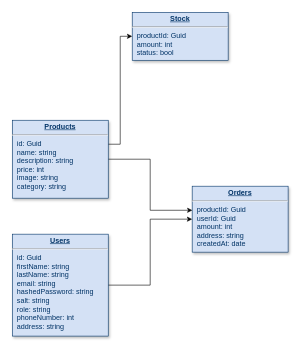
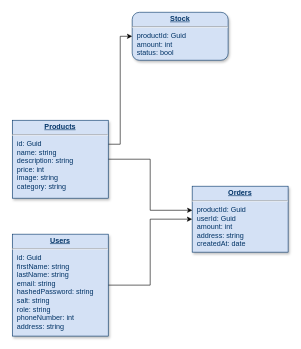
- <mxCell id="8" value="&lt;p style=&quot;margin: 0px; margin-top: 4px; text-align: center; text-decoration: underline;&quot;&gt;&lt;b&gt;Stock&lt;/b&gt;&lt;/p&gt;&lt;hr&gt;&lt;p style=&quot;margin: 0px; margin-left: 8px;&quot;&gt;productId: Guid&lt;/p&gt;&lt;p style=&quot;margin: 0px; margin-left: 8px;&quot;&gt;amount: int&lt;/p&gt;&lt;p style=&quot;margin: 0px; margin-left: 8px;&quot;&gt;status: bool&lt;/p&gt;" style="verticalAlign=top;align=left;overflow=fill;fontSize=12;fontFamily=Helvetica;html=1;strokeColor=#003366;shadow=1;fillColor=#D4E1F5;fontColor=#003366" parent="1" vertex="1"><mxGeometry x="220" y="20" width="160" height="80" as="geometry" /></mxCell>
+ <mxCell id="8" value="&lt;p style=&quot;margin: 0px; margin-top: 4px; text-align: center; text-decoration: underline;&quot;&gt;&lt;b&gt;Stock&lt;/b&gt;&lt;/p&gt;&lt;hr&gt;&lt;p style=&quot;margin: 0px; margin-left: 8px;&quot;&gt;productId: Guid&lt;/p&gt;&lt;p style=&quot;margin: 0px; margin-left: 8px;&quot;&gt;amount: int&lt;/p&gt;&lt;p style=&quot;margin: 0px; margin-left: 8px;&quot;&gt;status: bool&lt;/p&gt;" style="verticalAlign=top;align=left;overflow=fill;fontSize=12;fontFamily=Helvetica;html=1;strokeColor=#003366;shadow=1;fillColor=#D4E1F5;fontColor=#003366;rounded=1;" parent="1" vertex="1"><mxGeometry x="220" y="20" width="160" height="80" as="geometry" /></mxCell>
